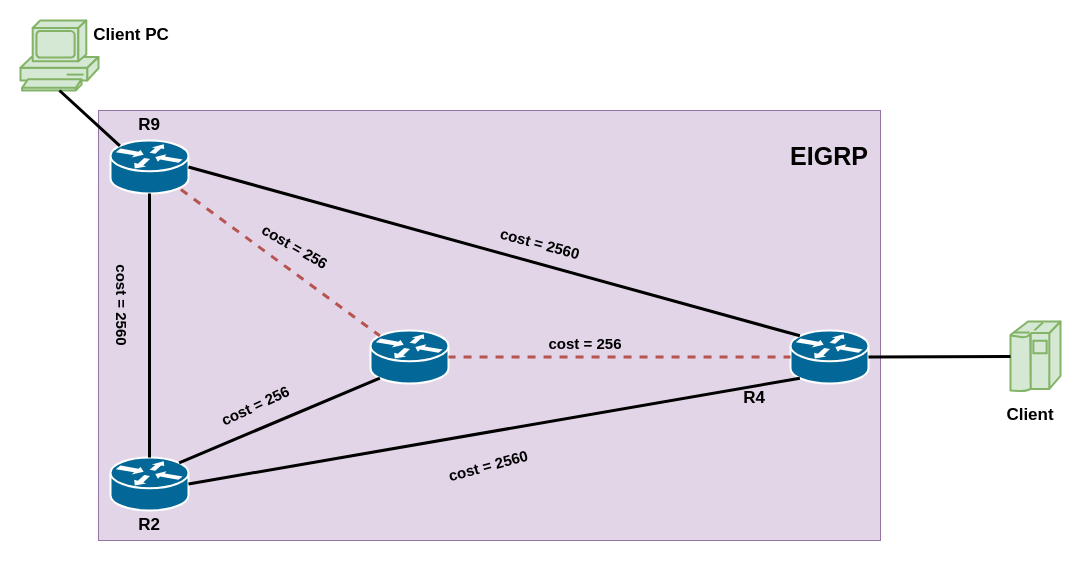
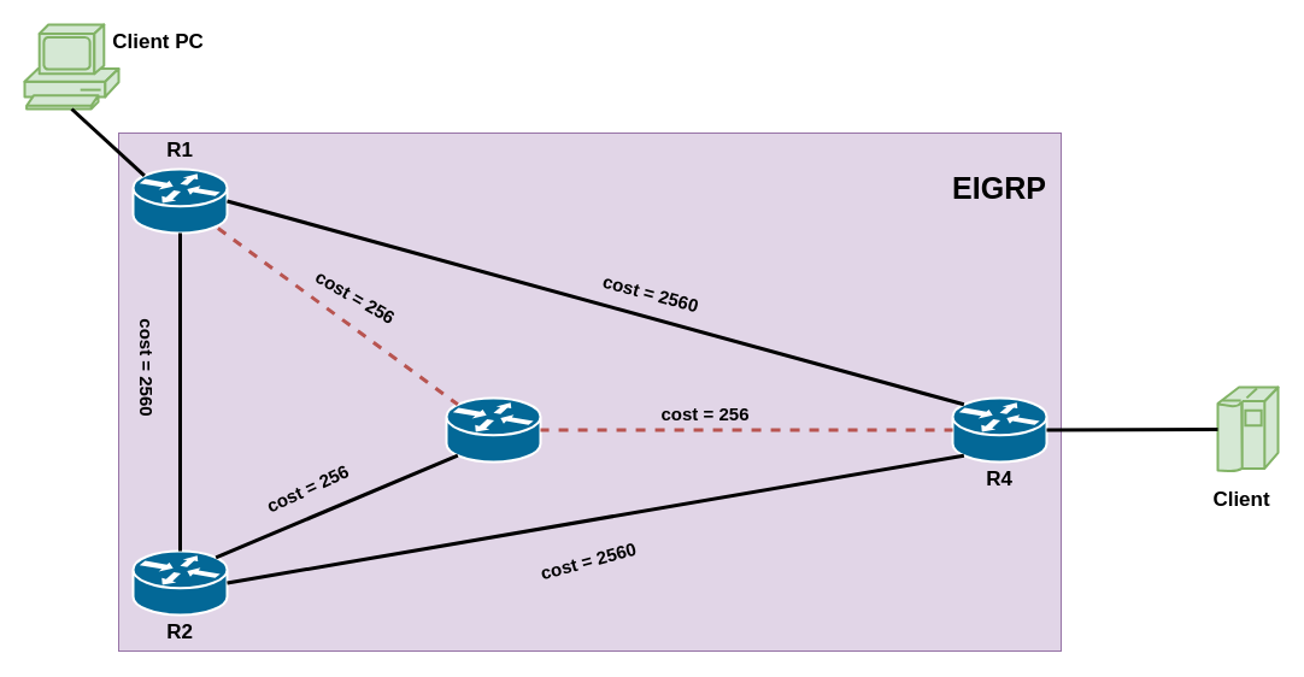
- <mxCell id="13" value="&lt;b&gt;&lt;font style=&quot;font-size: 17px;&quot;&gt;R9&lt;/font&gt;&lt;/b&gt;" style="text;strokeColor=none;align=center;fillColor=none;html=1;verticalAlign=middle;whiteSpace=wrap;rounded=0;" vertex="1" parent="1"><mxGeometry x="119" y="110" width="60" height="30" as="geometry" /></mxCell>
+ <mxCell id="13" value="&lt;b&gt;&lt;font style=&quot;font-size: 17px;&quot;&gt;R1&lt;/font&gt;&lt;/b&gt;" style="text;strokeColor=none;align=center;fillColor=none;html=1;verticalAlign=middle;whiteSpace=wrap;rounded=0;" vertex="1" parent="1"><mxGeometry x="119" y="110" width="60" height="30" as="geometry" /></mxCell>
- <mxCell id="15" value="&lt;b&gt;&lt;font style=&quot;font-size: 17px;&quot;&gt;R4&lt;/font&gt;&lt;/b&gt;" style="text;strokeColor=none;align=center;fillColor=none;html=1;verticalAlign=middle;whiteSpace=wrap;rounded=0;" vertex="1" parent="1"><mxGeometry x="724" y="383" width="60" height="30" as="geometry" /></mxCell>
+ <mxCell id="15" value="&lt;b&gt;&lt;font style=&quot;font-size: 17px;&quot;&gt;R4&lt;/font&gt;&lt;/b&gt;" style="text;strokeColor=none;align=center;fillColor=none;html=1;verticalAlign=middle;whiteSpace=wrap;rounded=0;" vertex="1" parent="1"><mxGeometry x="799" y="383" width="60" height="30" as="geometry" /></mxCell>
